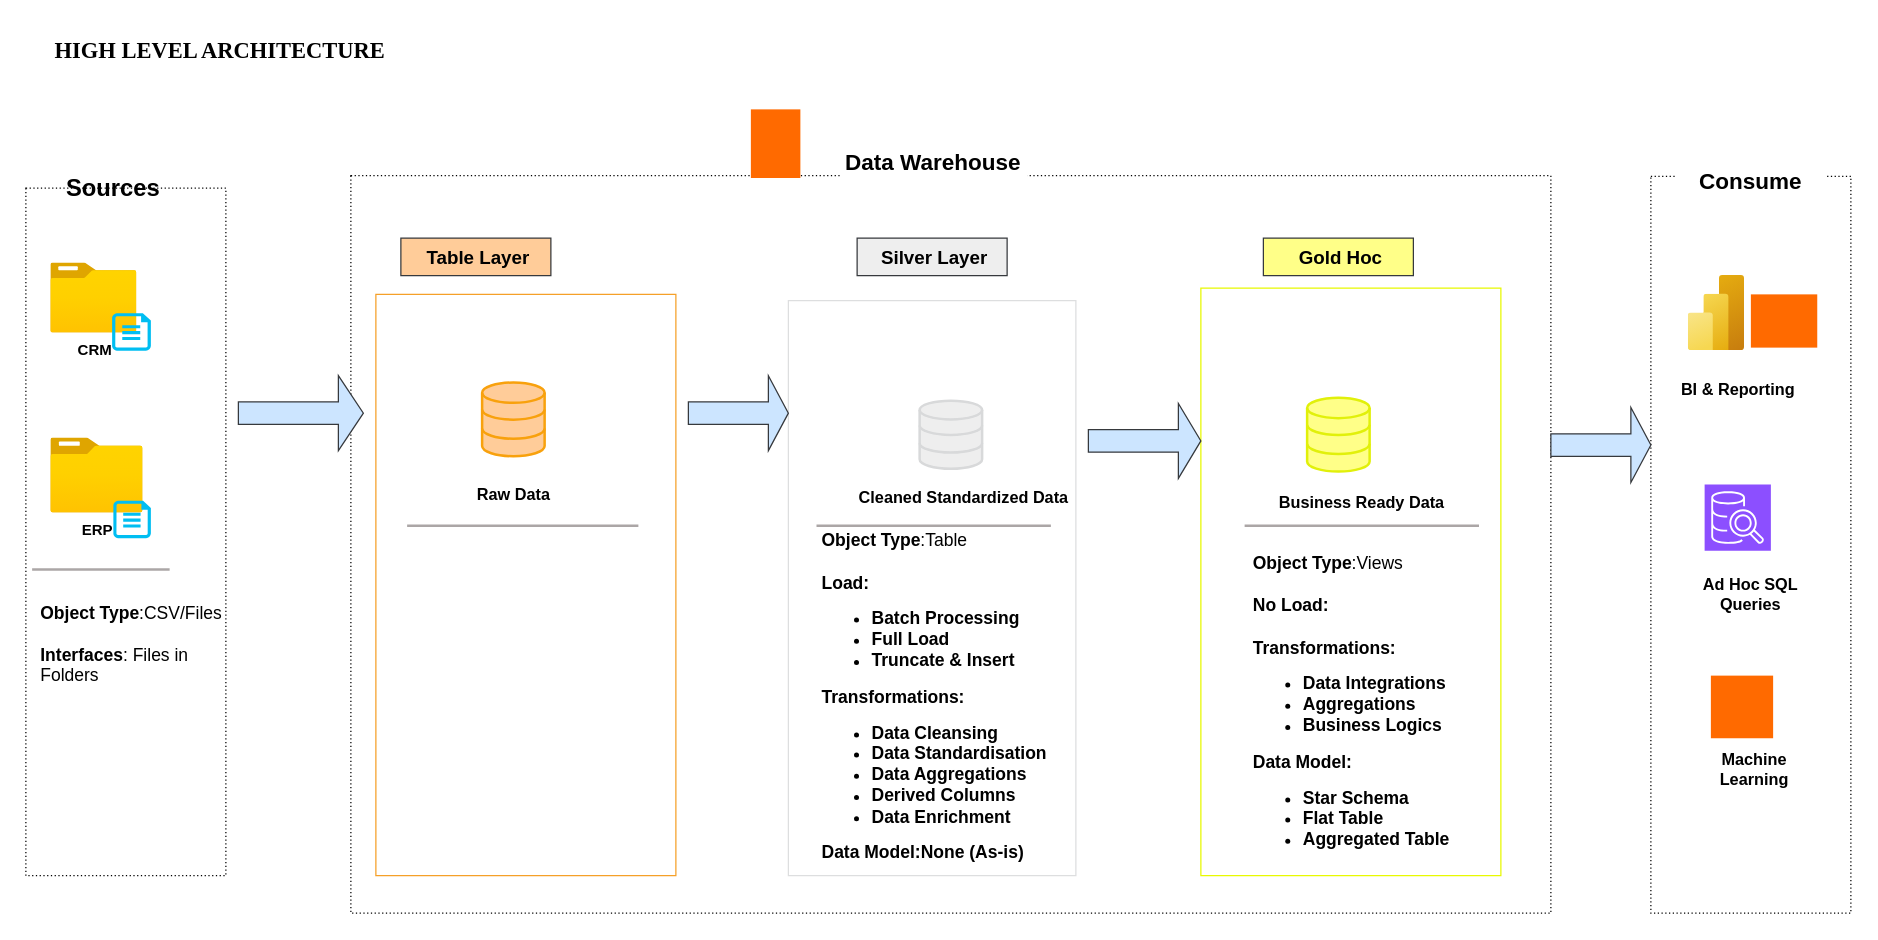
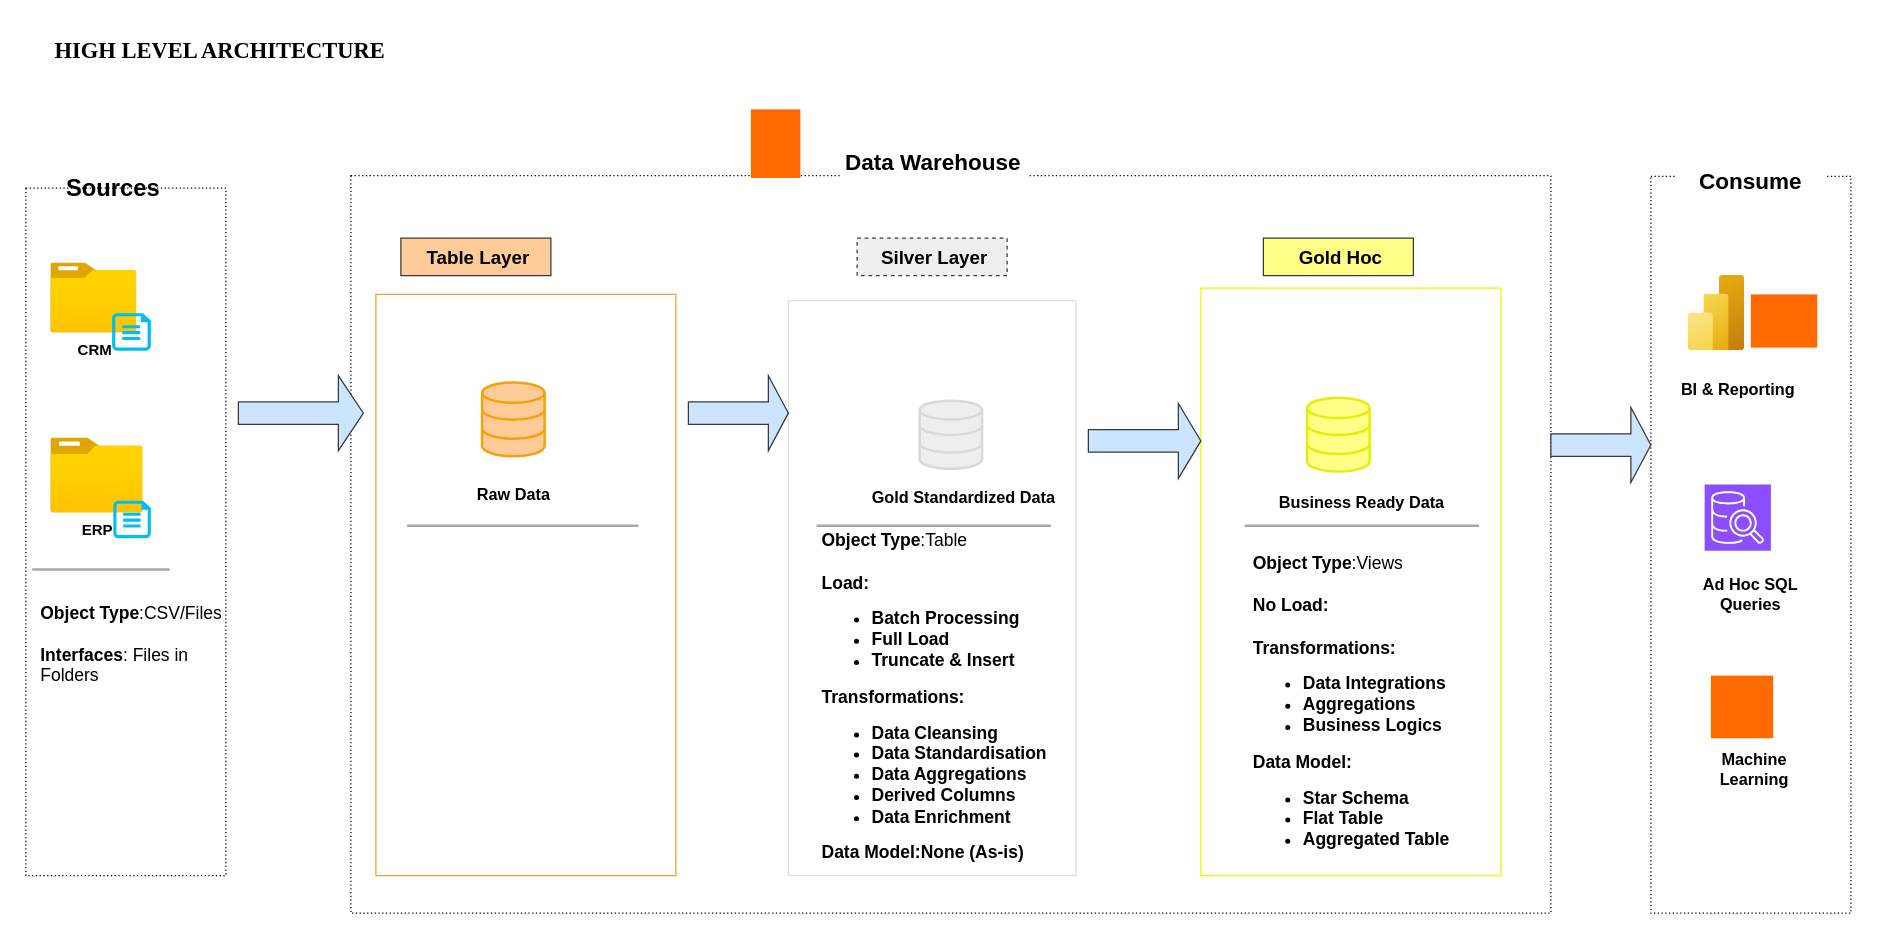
- <mxCell id="10" value="&lt;span style=&quot;font-size: 15px;&quot;&gt;&lt;b&gt;&amp;nbsp;Silver Layer&lt;/b&gt;&lt;/span&gt;" style="rounded=0;whiteSpace=wrap;html=1;fillColor=#eeeeee;strokeColor=#36393d;" vertex="1" parent="1"><mxGeometry x="685" y="190" width="120" height="30" as="geometry" /></mxCell>
+ <mxCell id="10" value="&lt;span style=&quot;font-size: 15px;&quot;&gt;&lt;b&gt;&amp;nbsp;Silver Layer&lt;/b&gt;&lt;/span&gt;" style="rounded=0;whiteSpace=wrap;html=1;fillColor=#eeeeee;strokeColor=#36393d;dashed=1;" vertex="1" parent="1"><mxGeometry x="685" y="190" width="120" height="30" as="geometry" /></mxCell>
- <mxCell id="29" value="&lt;span style=&quot;font-size: 13px;&quot;&gt;&lt;b&gt;Cleaned Standardized Data&lt;/b&gt;&lt;/span&gt;" style="text;html=1;align=center;verticalAlign=middle;whiteSpace=wrap;rounded=0;" vertex="1" parent="1"><mxGeometry x="681.25" y="382.25" width="178.75" height="30" as="geometry" /></mxCell>
+ <mxCell id="29" value="&lt;span style=&quot;font-size: 13px;&quot;&gt;&lt;b&gt;Gold Standardized Data&lt;/b&gt;&lt;/span&gt;" style="text;html=1;align=center;verticalAlign=middle;whiteSpace=wrap;rounded=0;" vertex="1" parent="1"><mxGeometry x="681.25" y="382.25" width="178.75" height="30" as="geometry" /></mxCell>
